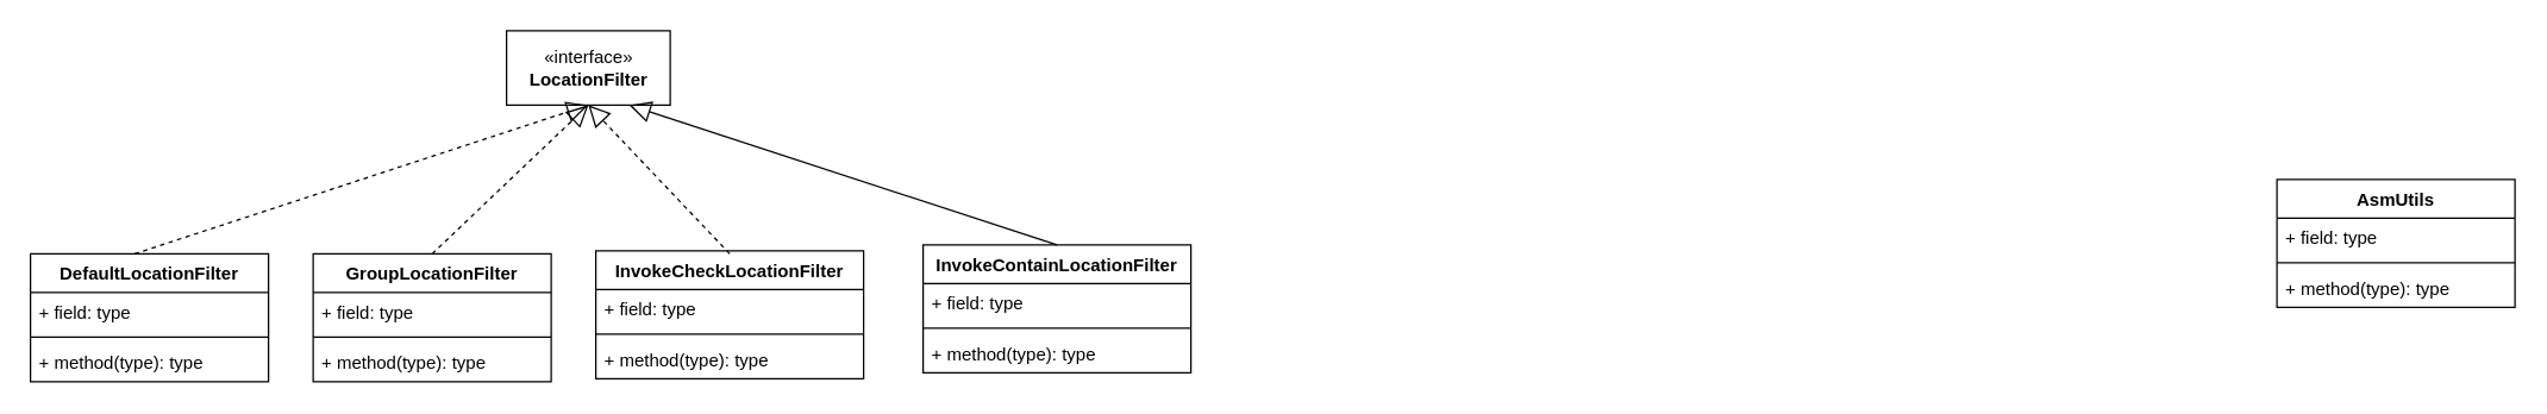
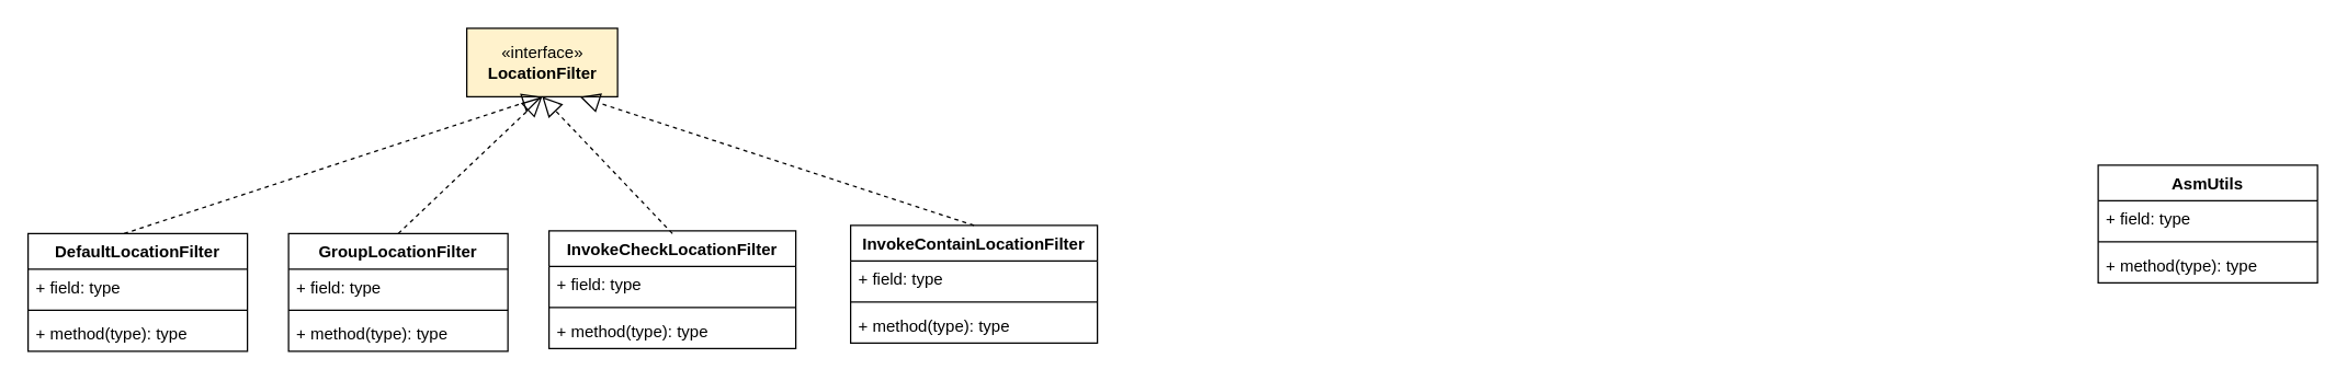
- <mxCell id="2" value="«interface»&lt;br&gt;&lt;b&gt;LocationFilter&lt;/b&gt;" style="html=1;" vertex="1" parent="1"><mxGeometry x="340" y="20" width="110" height="50" as="geometry" /></mxCell>
+ <mxCell id="2" value="«interface»&lt;br&gt;&lt;b&gt;LocationFilter&lt;/b&gt;" style="html=1;fillColor=#fff2cc;" vertex="1" parent="1"><mxGeometry x="340" y="20" width="110" height="50" as="geometry" /></mxCell>
- <mxCell id="22" value="" style="endArrow=block;dashed=0;endFill=0;endSize=12;html=1;entryX=0.75;entryY=1;entryDx=0;entryDy=0;exitX=0.5;exitY=0;exitDx=0;exitDy=0;" edge="1" parent="1" source="18" target="2"><mxGeometry width="160" relative="1" as="geometry"><mxPoint x="710" y="150" as="sourcePoint" /><mxPoint x="880" y="170" as="targetPoint" /></mxGeometry></mxCell>
+ <mxCell id="22" value="" style="endArrow=block;dashed=1;endFill=0;endSize=12;html=1;entryX=0.75;entryY=1;entryDx=0;entryDy=0;exitX=0.5;exitY=0;exitDx=0;exitDy=0;" edge="1" parent="1" source="18" target="2"><mxGeometry width="160" relative="1" as="geometry"><mxPoint x="710" y="150" as="sourcePoint" /><mxPoint x="880" y="170" as="targetPoint" /></mxGeometry></mxCell>
